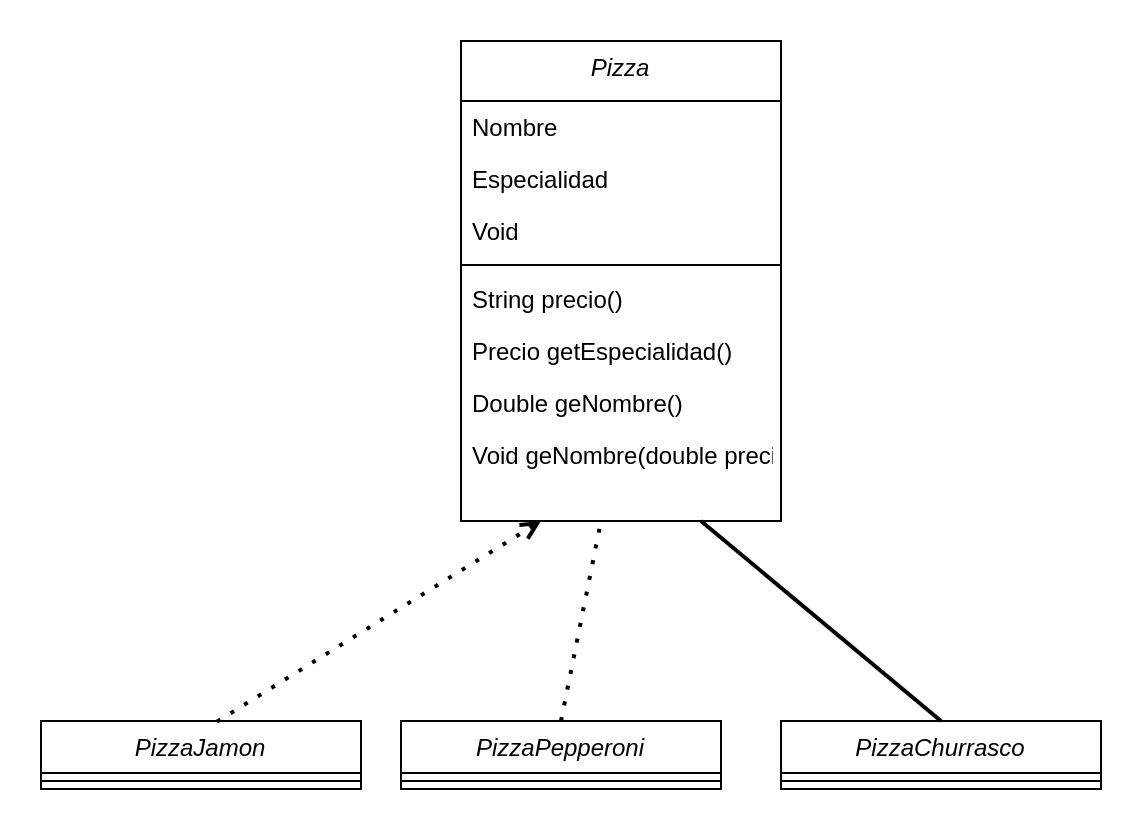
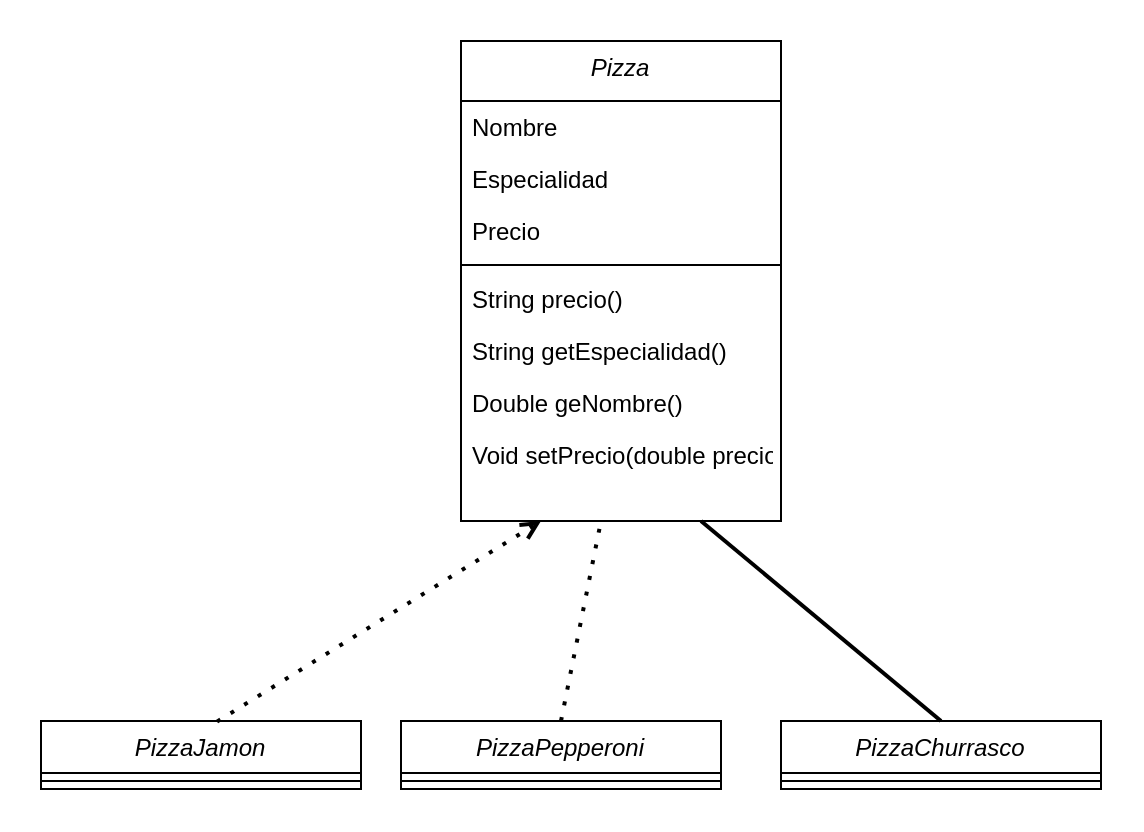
- <mxCell id="9" value="Void" style="text;align=left;verticalAlign=top;spacingLeft=4;spacingRight=4;overflow=hidden;rotatable=0;points=[[0,0.5],[1,0.5]];portConstraint=eastwest;rounded=0;shadow=0;html=0;" vertex="1" parent="6"><mxGeometry y="82" width="160" height="26" as="geometry" /></mxCell>
+ <mxCell id="9" value="Precio" style="text;align=left;verticalAlign=top;spacingLeft=4;spacingRight=4;overflow=hidden;rotatable=0;points=[[0,0.5],[1,0.5]];portConstraint=eastwest;rounded=0;shadow=0;html=0;" vertex="1" parent="6"><mxGeometry y="82" width="160" height="26" as="geometry" /></mxCell>
- <mxCell id="12" value="Precio getEspecialidad()" style="text;align=left;verticalAlign=top;spacingLeft=4;spacingRight=4;overflow=hidden;rotatable=0;points=[[0,0.5],[1,0.5]];portConstraint=eastwest;" vertex="1" parent="6"><mxGeometry y="142" width="160" height="26" as="geometry" /></mxCell>
+ <mxCell id="12" value="String getEspecialidad()" style="text;align=left;verticalAlign=top;spacingLeft=4;spacingRight=4;overflow=hidden;rotatable=0;points=[[0,0.5],[1,0.5]];portConstraint=eastwest;" vertex="1" parent="6"><mxGeometry y="142" width="160" height="26" as="geometry" /></mxCell>
- <mxCell id="14" value="Void geNombre(double precio)" style="text;align=left;verticalAlign=top;spacingLeft=4;spacingRight=4;overflow=hidden;rotatable=0;points=[[0,0.5],[1,0.5]];portConstraint=eastwest;" vertex="1" parent="6"><mxGeometry y="194" width="160" height="26" as="geometry" /></mxCell>
+ <mxCell id="14" value="Void setPrecio(double precio)" style="text;align=left;verticalAlign=top;spacingLeft=4;spacingRight=4;overflow=hidden;rotatable=0;points=[[0,0.5],[1,0.5]];portConstraint=eastwest;" vertex="1" parent="6"><mxGeometry y="194" width="160" height="26" as="geometry" /></mxCell>
